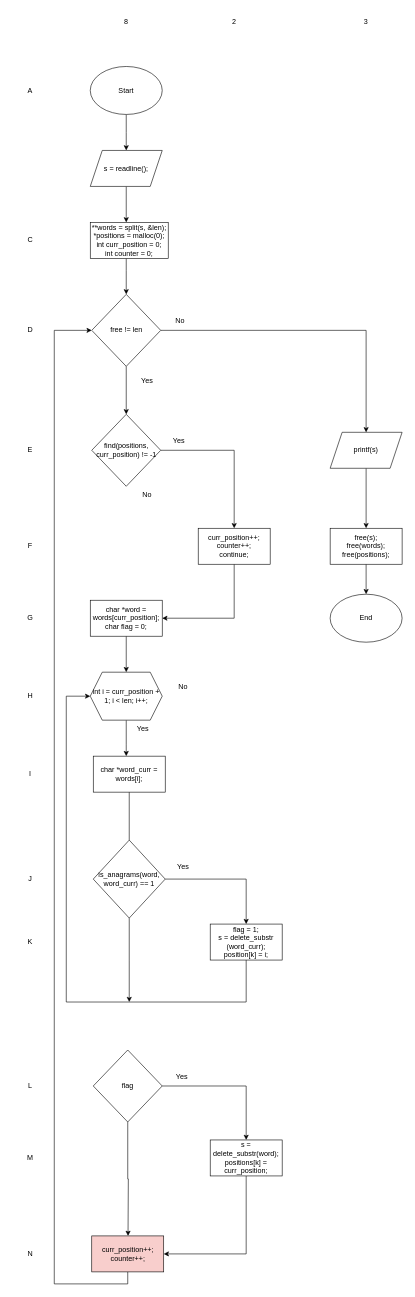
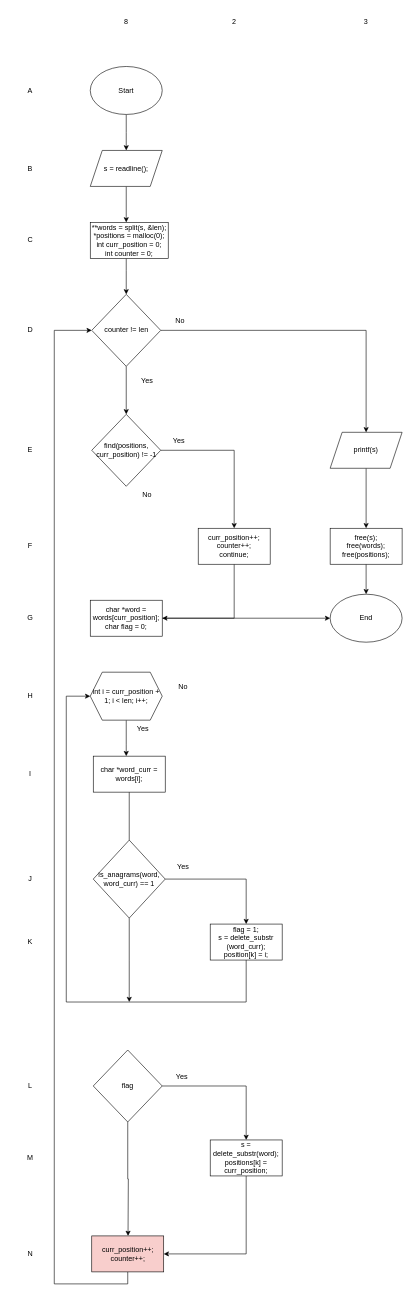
+ <mxCell id="39" value="B" style="text;html=1;strokeColor=none;fillColor=none;align=center;verticalAlign=middle;whiteSpace=wrap;rounded=0;" vertex="1" parent="1"><mxGeometry x="20" y="265" width="60" height="30" as="geometry" /></mxCell>
- <mxCell id="10" value="free != len" style="rhombus;whiteSpace=wrap;html=1;" vertex="1" parent="1"><mxGeometry x="152.5" y="490" width="115" height="120" as="geometry" /></mxCell>
+ <mxCell id="10" value="counter != len" style="rhombus;whiteSpace=wrap;html=1;" vertex="1" parent="1"><mxGeometry x="152.5" y="490" width="115" height="120" as="geometry" /></mxCell>
- <mxCell id="15" value="" style="edgeStyle=orthogonalEdgeStyle;rounded=0;orthogonalLoop=1;jettySize=auto;html=1;" edge="1" parent="1" source="16" target="18"><mxGeometry relative="1" as="geometry" /></mxCell>
+ <mxCell id="15" value="" style="edgeStyle=orthogonalEdgeStyle;rounded=0;orthogonalLoop=1;jettySize=auto;html=1;" edge="1" parent="1" source="16" target="37"><mxGeometry relative="1" as="geometry" /></mxCell>
